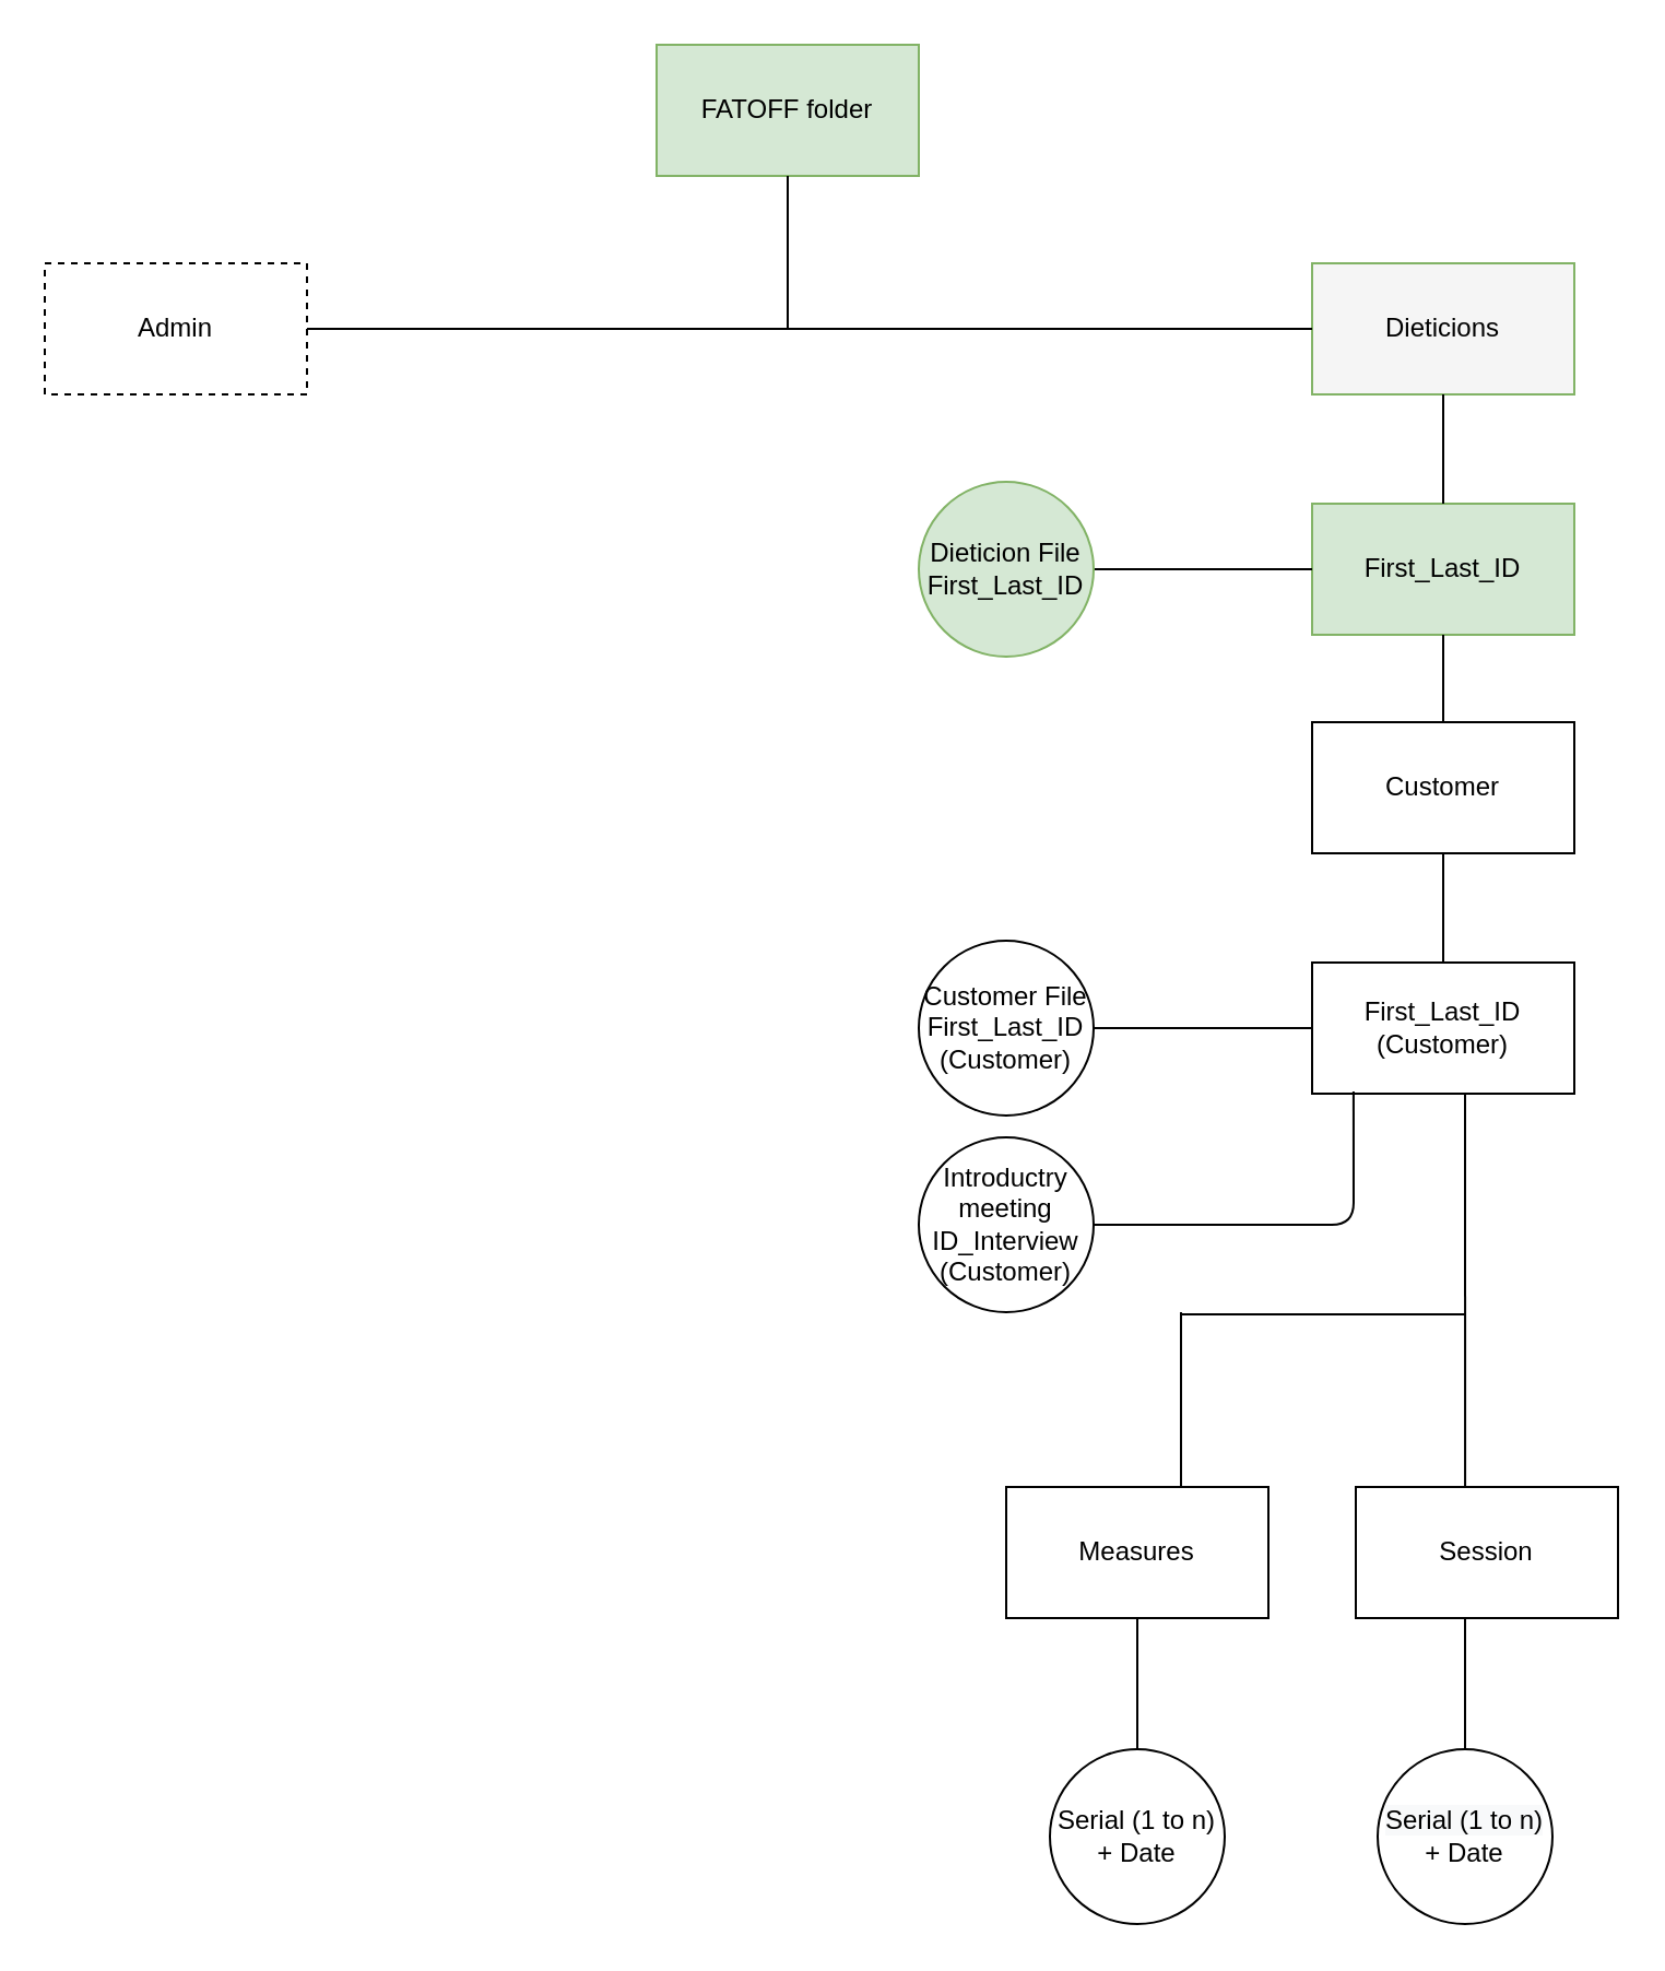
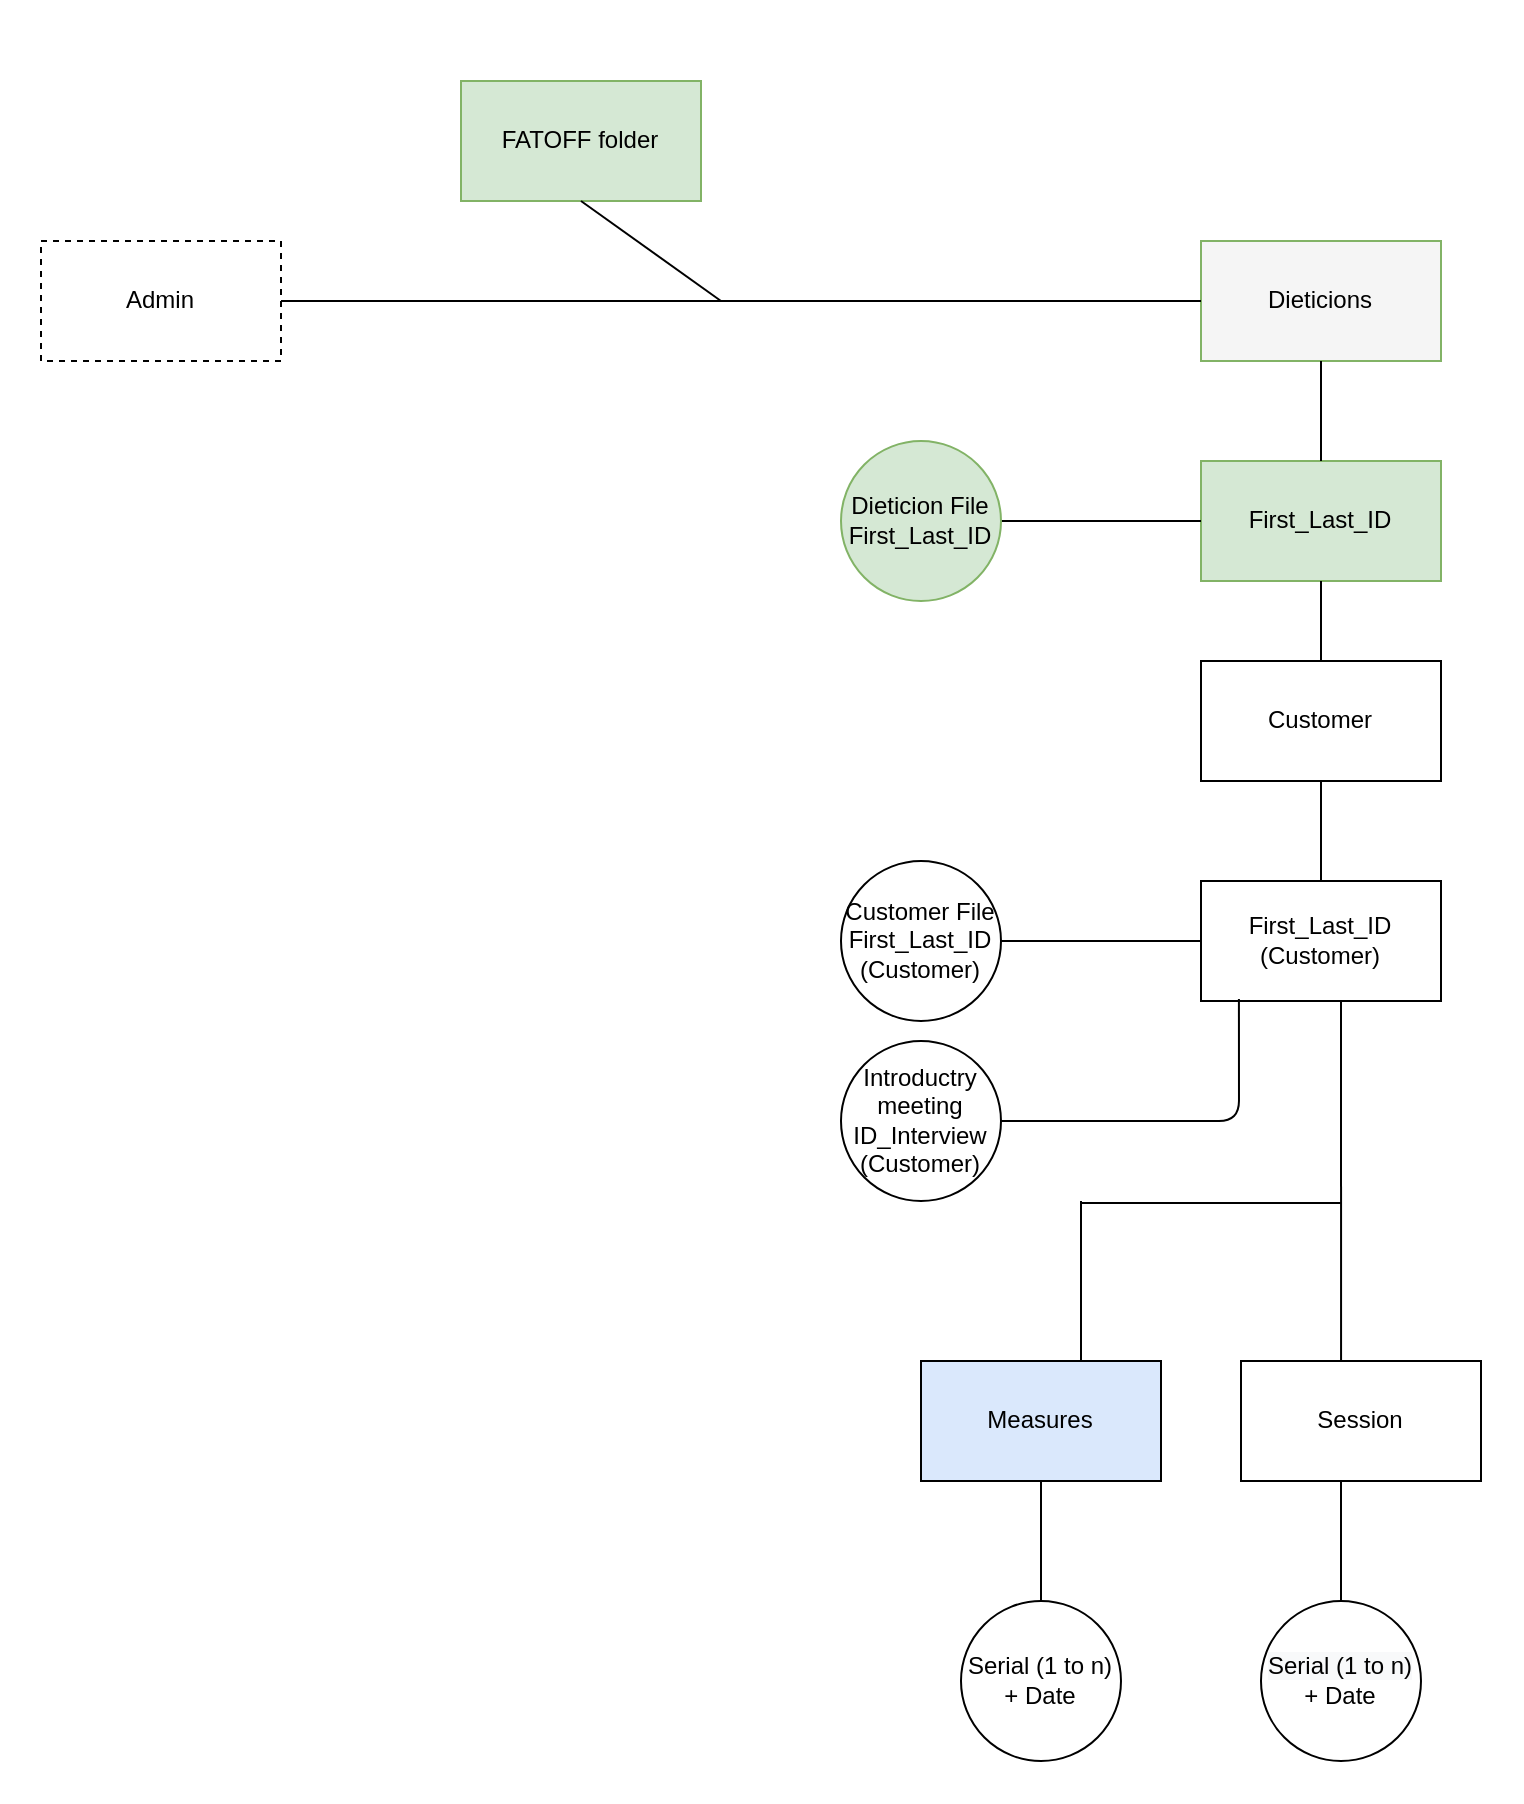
- <mxCell id="2" value="FATOFF folder" style="rounded=0;whiteSpace=wrap;html=1;fillColor=#d5e8d4;strokeColor=#82b366;" vertex="1" parent="1"><mxGeometry x="300" y="20" width="120" height="60" as="geometry" /></mxCell>
+ <mxCell id="2" value="FATOFF folder" style="rounded=0;whiteSpace=wrap;html=1;fillColor=#d5e8d4;strokeColor=#82b366;" vertex="1" parent="1"><mxGeometry x="230" y="40" width="120" height="60" as="geometry" /></mxCell>
- <mxCell id="20" value="Measures" style="rounded=0;whiteSpace=wrap;html=1;" vertex="1" parent="1"><mxGeometry x="460" y="680" width="120" height="60" as="geometry" /></mxCell>
+ <mxCell id="20" value="Measures" style="rounded=0;whiteSpace=wrap;html=1;fillColor=#dae8fc;" vertex="1" parent="1"><mxGeometry x="460" y="680" width="120" height="60" as="geometry" /></mxCell>
